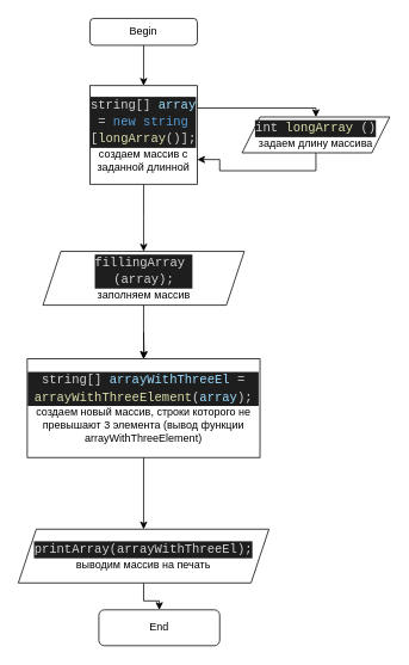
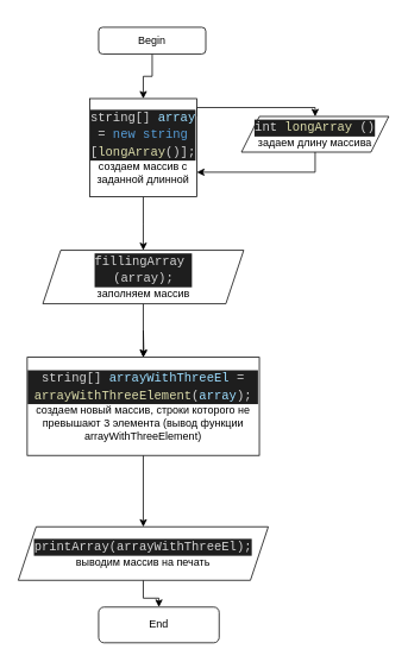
- <mxCell id="3" value="Begin" style="rounded=1;whiteSpace=wrap;html=1;" parent="1" vertex="1"><mxGeometry x="100" y="20" width="120" height="30" as="geometry" /></mxCell>
+ <mxCell id="3" value="Begin" style="rounded=1;whiteSpace=wrap;html=1;" parent="1" vertex="1"><mxGeometry x="110" y="30" width="120" height="30" as="geometry" /></mxCell>
- <mxCell id="8" value="&lt;div style=&quot;color: rgb(212, 212, 212); background-color: rgb(30, 30, 30); font-family: Consolas, &amp;quot;Courier New&amp;quot;, monospace; font-size: 14px; line-height: 19px;&quot;&gt;string[] &lt;span style=&quot;color: #9cdcfe;&quot;&gt;array&lt;/span&gt; = &lt;span style=&quot;color: #569cd6;&quot;&gt;new&lt;/span&gt; &lt;span style=&quot;color: #569cd6;&quot;&gt;string&lt;/span&gt; [&lt;span style=&quot;color: #dcdcaa;&quot;&gt;longArray&lt;/span&gt;()];&lt;/div&gt;создаем массив с заданной длинной" style="rounded=0;whiteSpace=wrap;html=1;" parent="1" vertex="1"><mxGeometry x="100" y="95" width="120" height="110" as="geometry" /></mxCell>
+ <mxCell id="8" value="&lt;div style=&quot;color: rgb(212, 212, 212); background-color: rgb(30, 30, 30); font-family: Consolas, &amp;quot;Courier New&amp;quot;, monospace; font-size: 14px; line-height: 19px;&quot;&gt;string[] &lt;span style=&quot;color: #9cdcfe;&quot;&gt;array&lt;/span&gt; = &lt;span style=&quot;color: #569cd6;&quot;&gt;new&lt;/span&gt; &lt;span style=&quot;color: #569cd6;&quot;&gt;string&lt;/span&gt; [&lt;span style=&quot;color: #dcdcaa;&quot;&gt;longArray&lt;/span&gt;()];&lt;/div&gt;создаем массив с заданной длинной" style="rounded=0;whiteSpace=wrap;html=1;" parent="1" vertex="1"><mxGeometry x="100" y="110" width="120" height="110" as="geometry" /></mxCell>
